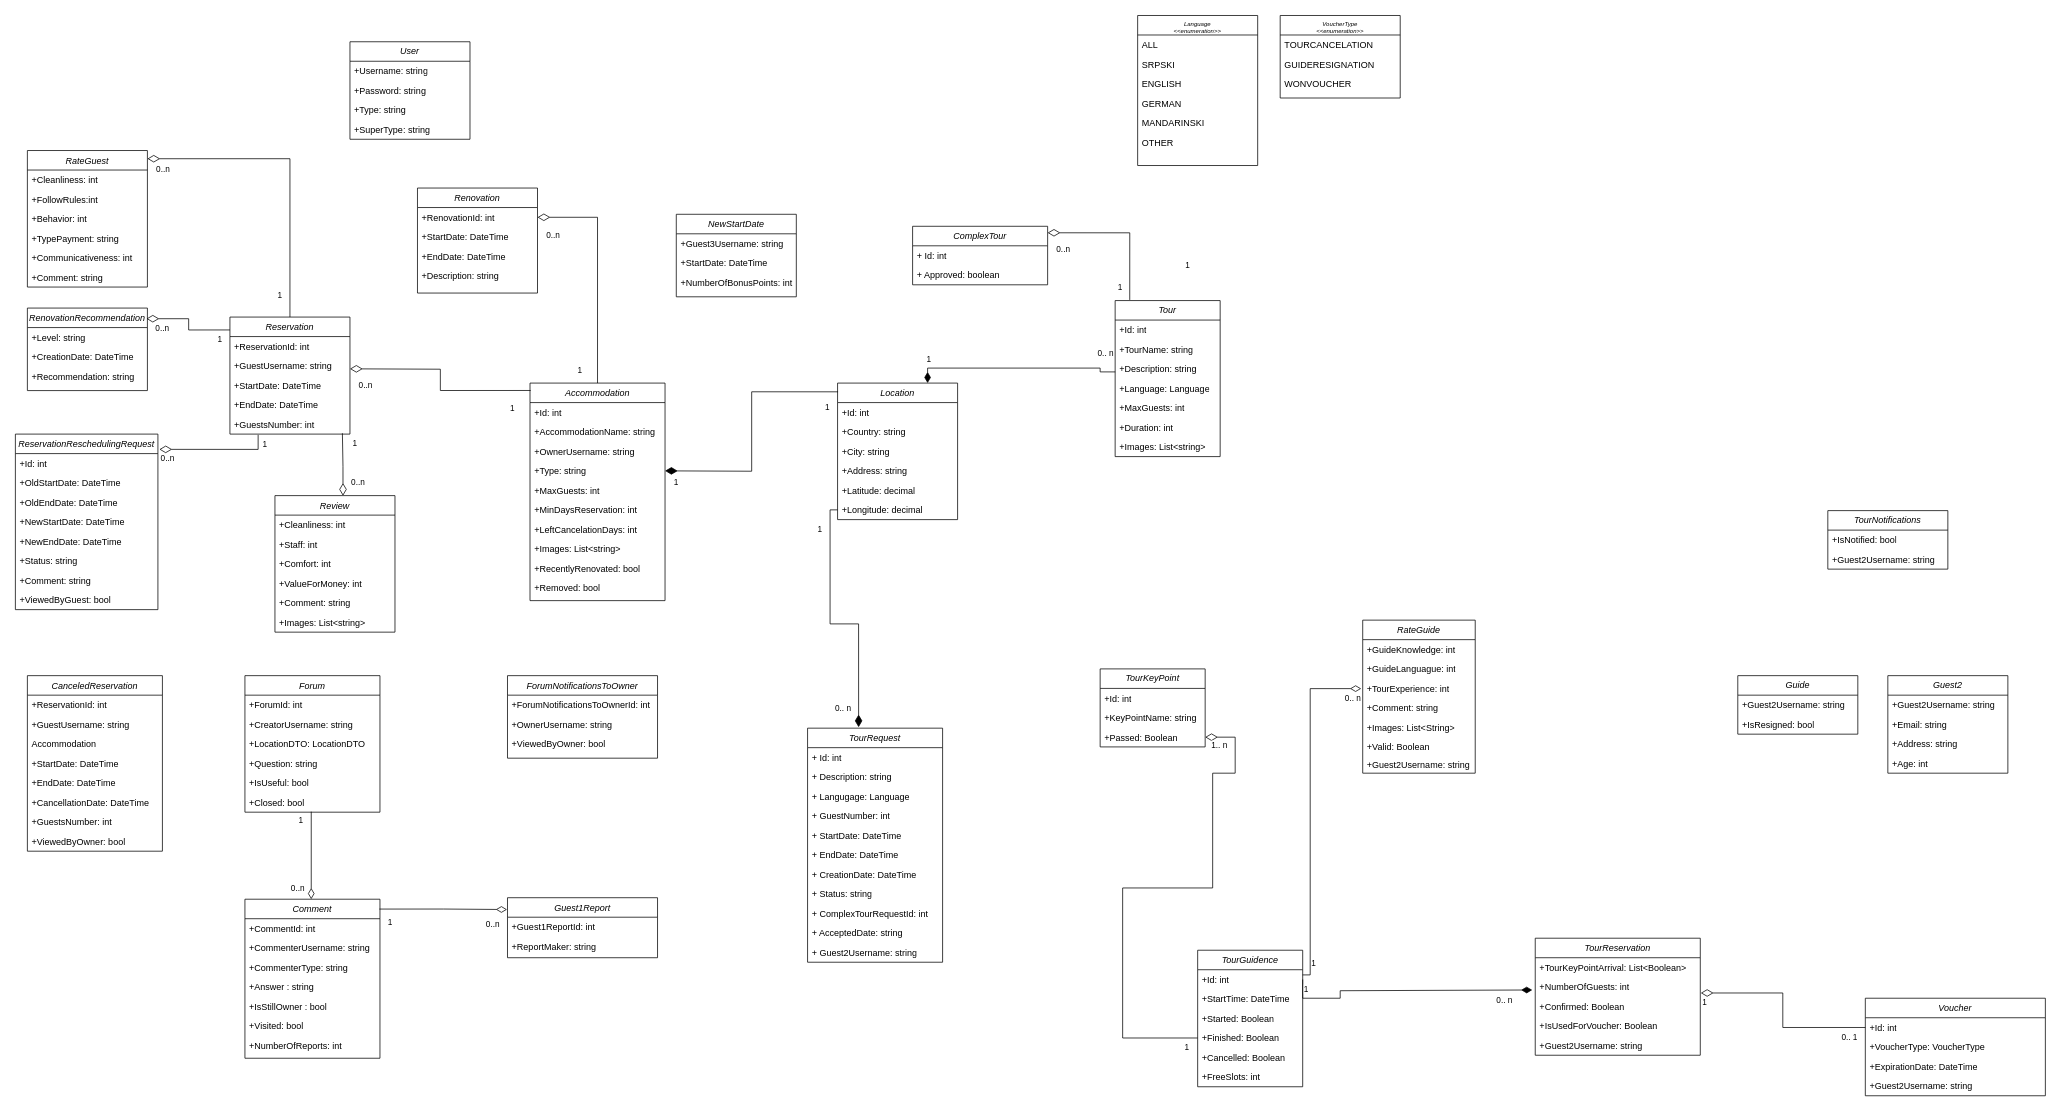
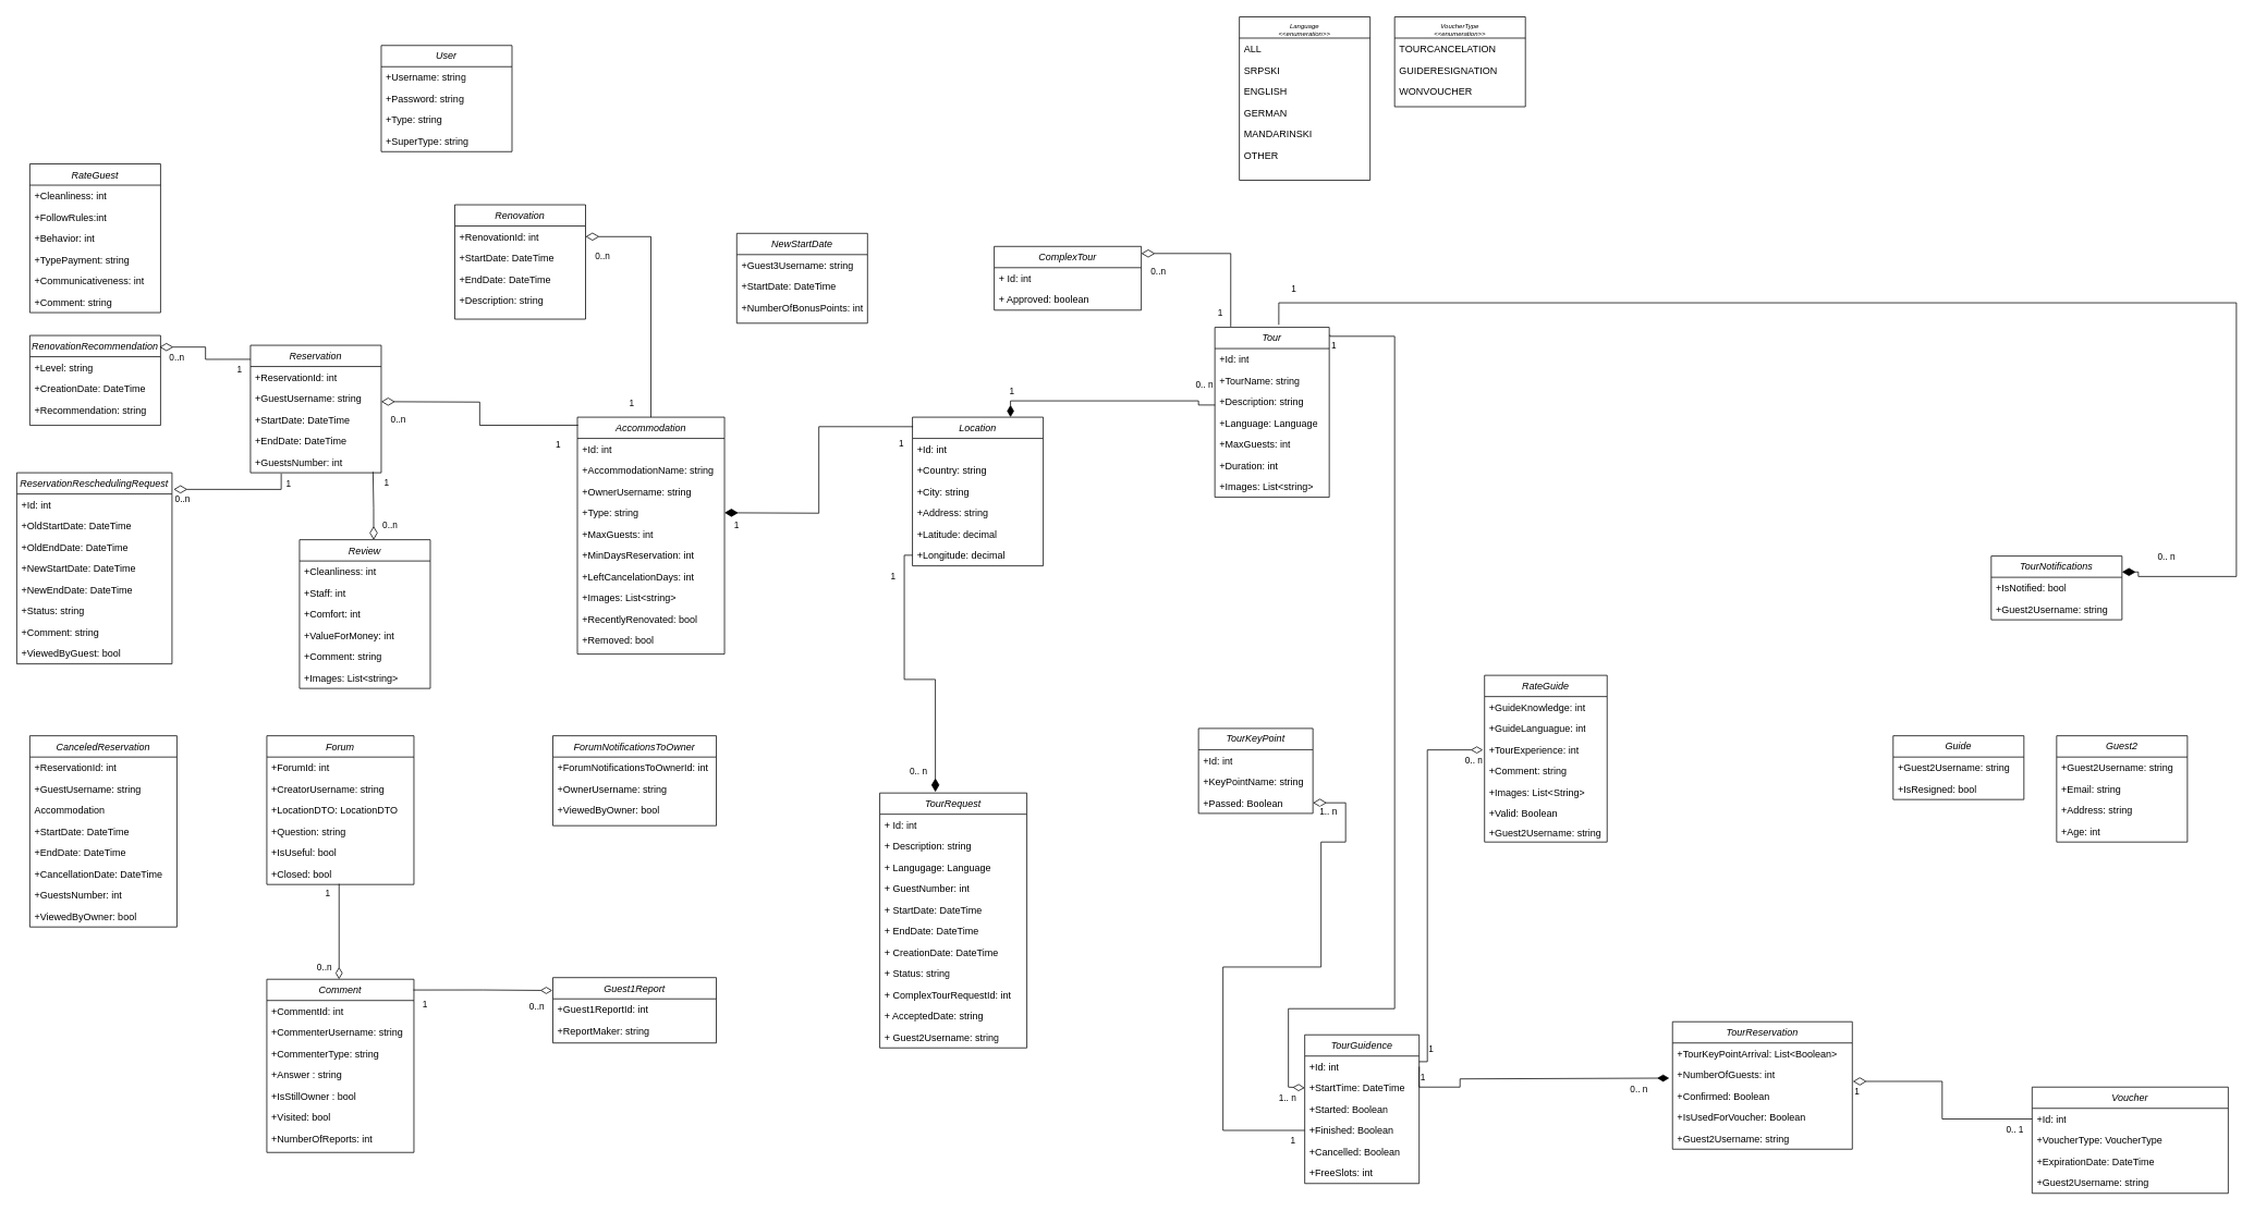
- <mxCell id="80" value="" style="endArrow=none;html=1;endSize=12;startArrow=diamondThin;startSize=14;startFill=0;edgeStyle=orthogonalEdgeStyle;rounded=0;entryX=0.5;entryY=0;entryDx=0;entryDy=0;endFill=0;exitX=1;exitY=0.06;exitDx=0;exitDy=0;exitPerimeter=0;" parent="1" source="32" target="48" edge="1"><mxGeometry relative="1" as="geometry"><mxPoint x="206" y="210" as="sourcePoint" /><mxPoint x="406" y="230" as="targetPoint" /><Array as="points"><mxPoint x="386" y="211" /></Array></mxGeometry></mxCell>
- <mxCell id="81" value="0..n" style="edgeLabel;resizable=0;html=1;align=left;verticalAlign=top;" parent="80" connectable="0" vertex="1"><mxGeometry x="-1" relative="1" as="geometry"><mxPoint x="10" y="1" as="offset" /></mxGeometry></mxCell>
- <mxCell id="82" value="1" style="edgeLabel;resizable=0;html=1;align=right;verticalAlign=top;" parent="80" connectable="0" vertex="1"><mxGeometry x="1" relative="1" as="geometry"><mxPoint x="-10" y="-42" as="offset" /></mxGeometry></mxCell>
+ <mxCell id="153" value="0.. n" style="endArrow=none;html=1;endSize=12;startArrow=diamondThin;startSize=14;startFill=1;edgeStyle=orthogonalEdgeStyle;align=left;verticalAlign=bottom;rounded=0;entryX=0.559;entryY=-0.015;entryDx=0;entryDy=0;entryPerimeter=0;endFill=0;exitX=1;exitY=0.25;exitDx=0;exitDy=0;" parent="1" source="150" target="92" edge="1"><mxGeometry x="-0.944" y="15" relative="1" as="geometry"><mxPoint x="2626" y="710" as="sourcePoint" /><mxPoint x="2726" y="230" as="targetPoint" /><Array as="points"><mxPoint x="2616" y="700" /><mxPoint x="2616" y="705" /><mxPoint x="2736" y="705" /><mxPoint x="2736" y="370" /><mxPoint x="1564" y="370" /></Array><mxPoint as="offset" /></mxGeometry></mxCell>
+ <mxCell id="144" value="" style="endArrow=diamondThin;html=1;endSize=12;startArrow=none;startSize=14;startFill=0;edgeStyle=orthogonalEdgeStyle;rounded=0;exitX=1.006;exitY=0.044;exitDx=0;exitDy=0;exitPerimeter=0;entryX=0;entryY=0.5;entryDx=0;entryDy=0;endFill=0;" parent="1" source="92" target="103" edge="1"><mxGeometry x="0.75" y="20" relative="1" as="geometry"><mxPoint x="1656" y="880" as="sourcePoint" /><mxPoint x="1506" y="1331" as="targetPoint" /><Array as="points"><mxPoint x="1627" y="411" /><mxPoint x="1706" y="411" /><mxPoint x="1706" y="1234" /><mxPoint x="1576" y="1234" /><mxPoint x="1576" y="1330" /><mxPoint x="1596" y="1330" /></Array><mxPoint as="offset" /></mxGeometry></mxCell>
+ <mxCell id="145" value="1" style="edgeLabel;resizable=0;html=1;align=left;verticalAlign=top;" parent="144" connectable="0" vertex="1"><mxGeometry x="-1" relative="1" as="geometry" /></mxCell>
+ <mxCell id="146" value="1.. n" style="edgeLabel;resizable=0;html=1;align=right;verticalAlign=top;" parent="144" connectable="0" vertex="1"><mxGeometry x="1" relative="1" as="geometry"><mxPoint x="-10" y="-1" as="offset" /></mxGeometry></mxCell>
